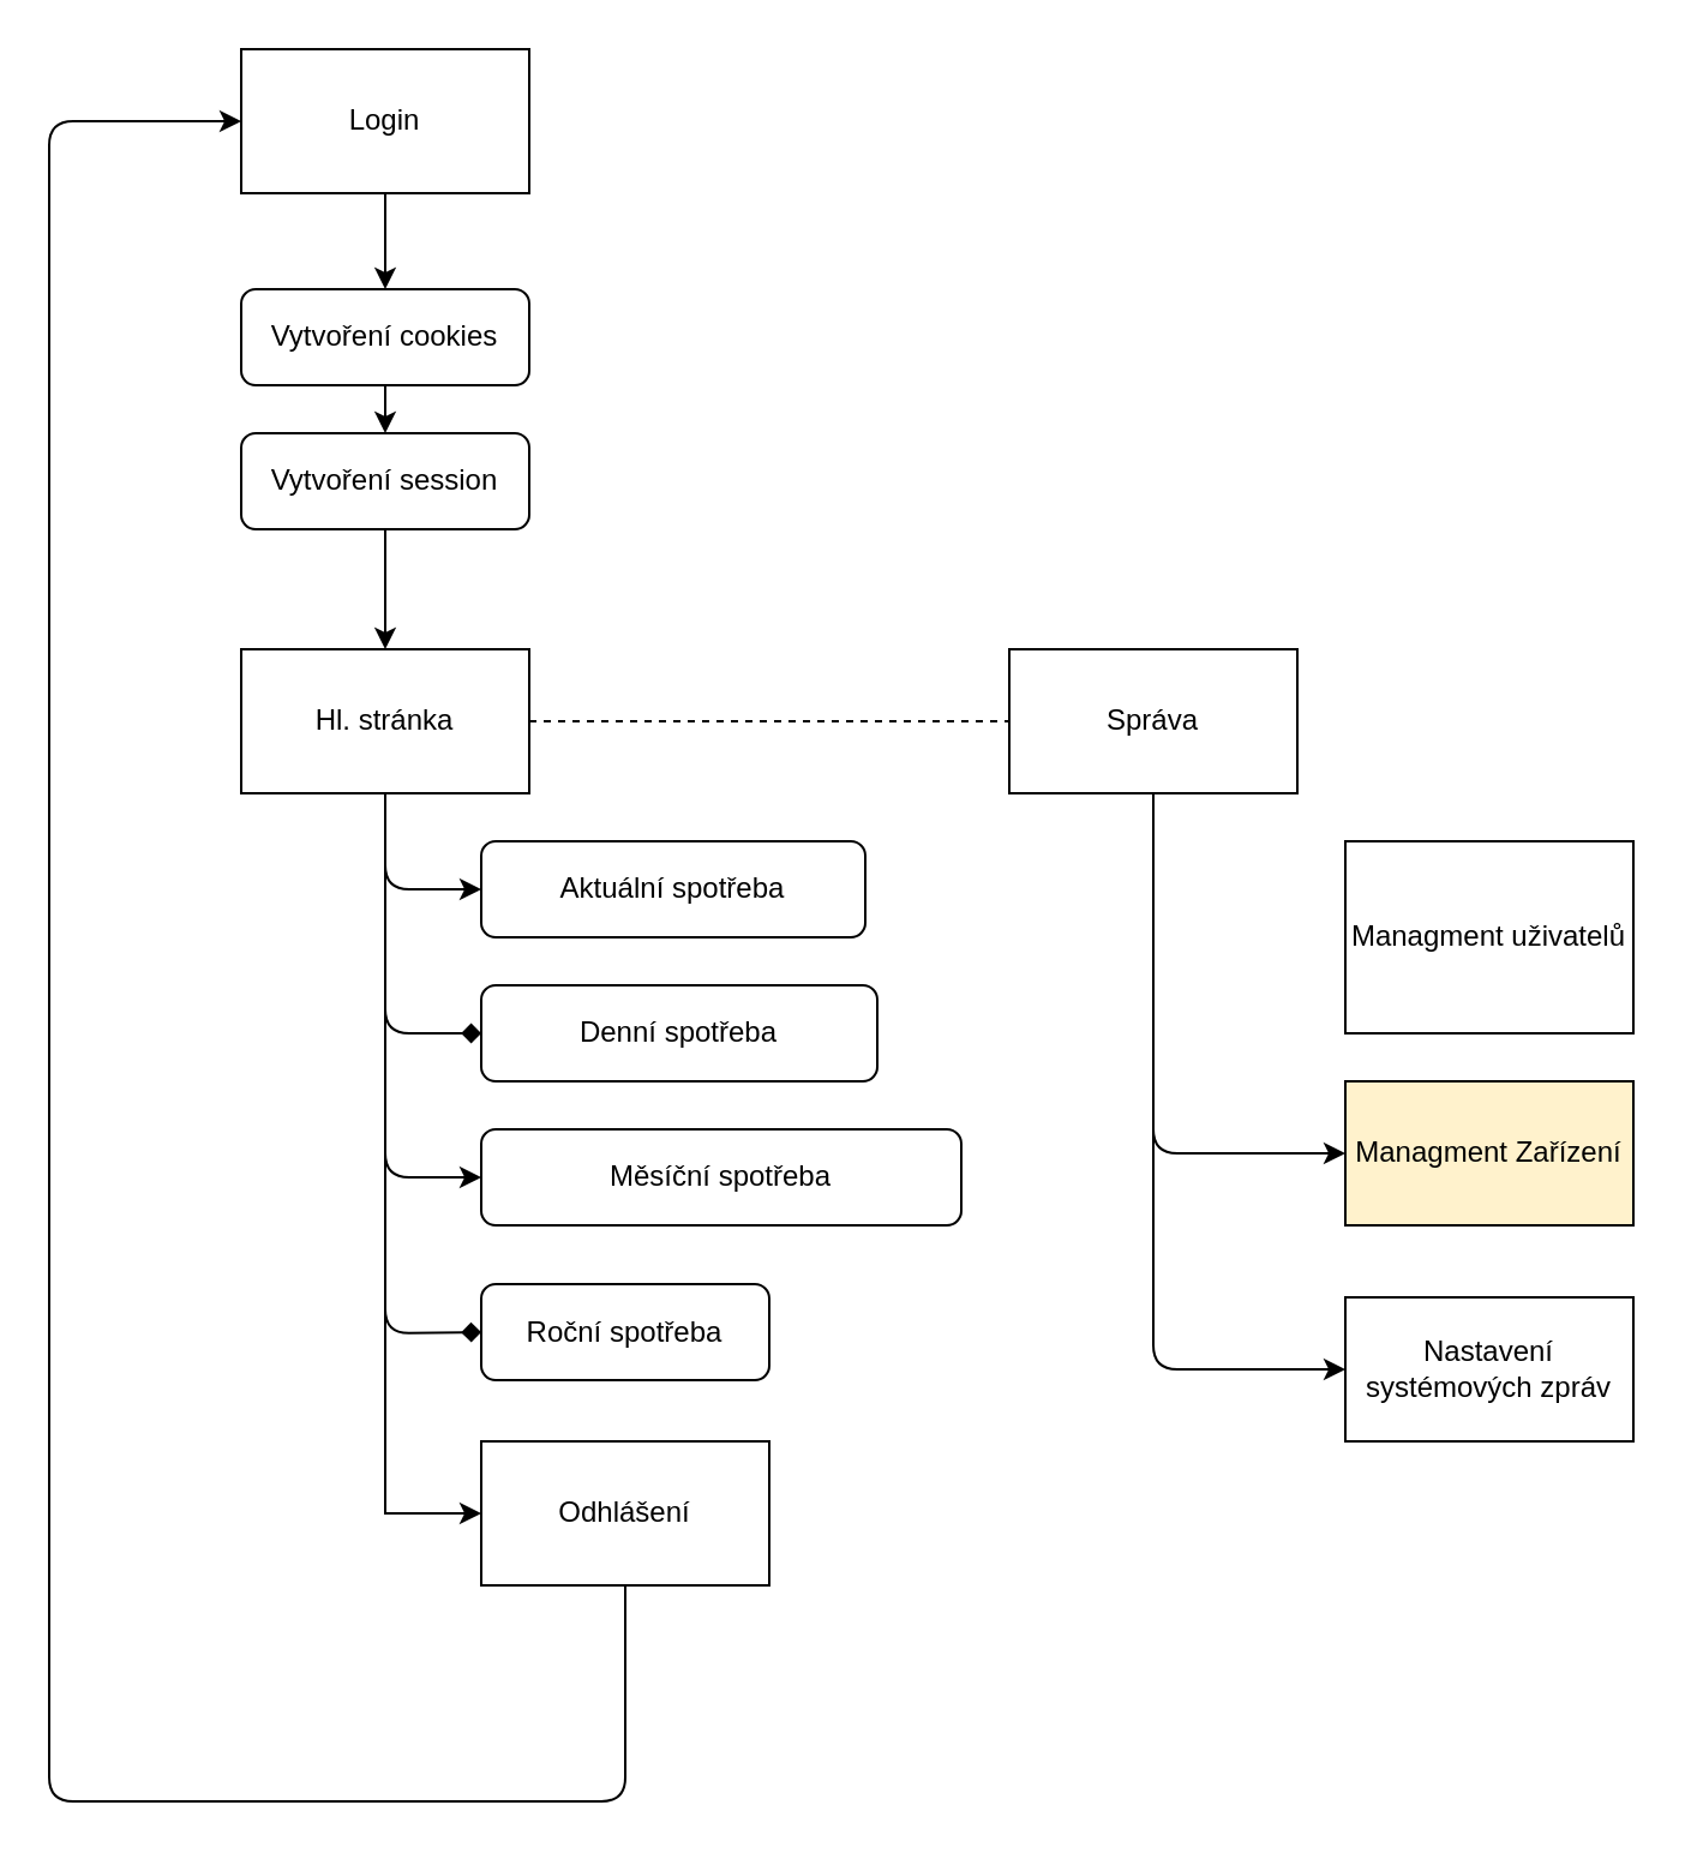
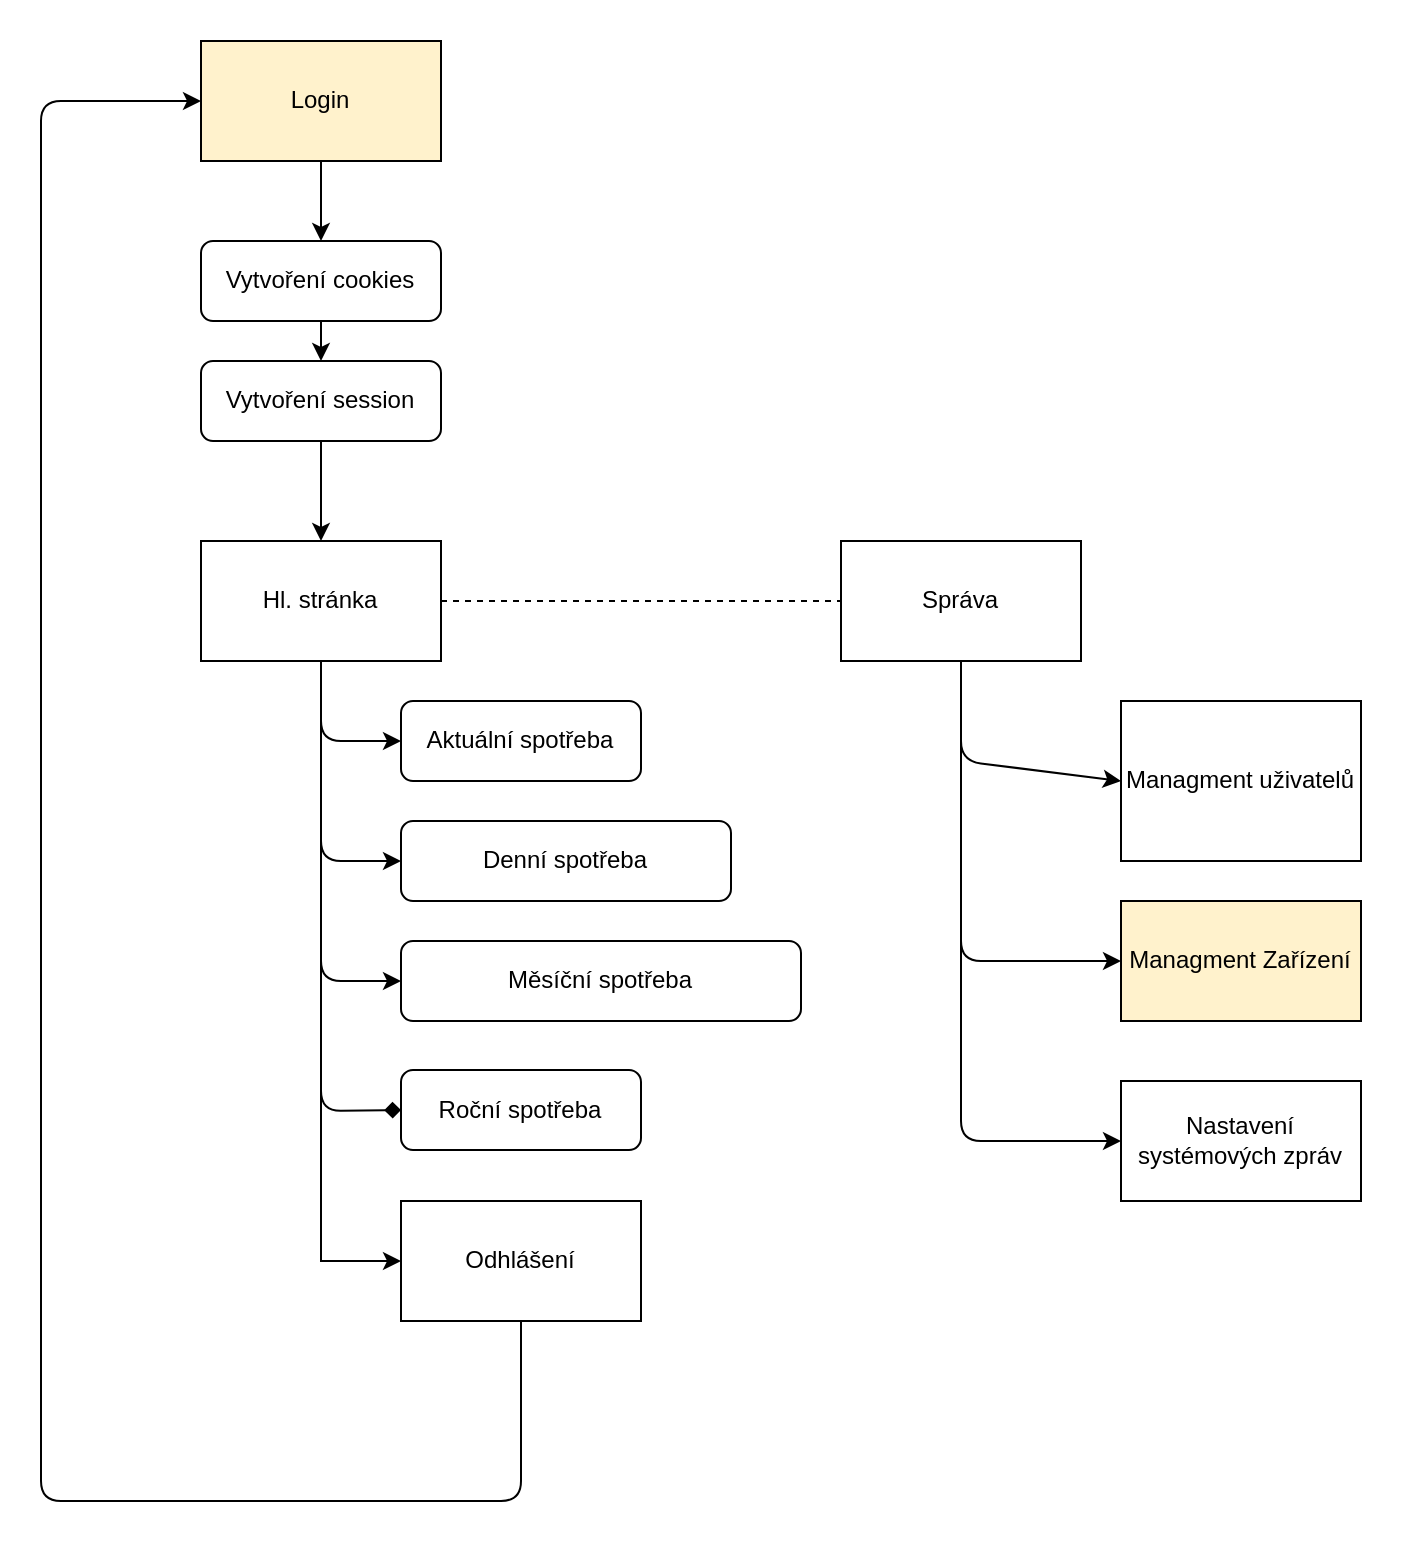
- <mxCell id="12" value="Login" style="rounded=0;whiteSpace=wrap;html=1;" vertex="1" parent="1"><mxGeometry x="100" y="20" width="120" height="60" as="geometry" /></mxCell>
+ <mxCell id="12" value="Login" style="rounded=0;whiteSpace=wrap;html=1;fillColor=#fff2cc;" vertex="1" parent="1"><mxGeometry x="100" y="20" width="120" height="60" as="geometry" /></mxCell>
- <mxCell id="18" value="Aktuální spotřeba" style="rounded=1;whiteSpace=wrap;html=1;" vertex="1" parent="1"><mxGeometry x="200" y="350" width="160" height="40" as="geometry" /></mxCell>
+ <mxCell id="18" value="Aktuální spotřeba" style="rounded=1;whiteSpace=wrap;html=1;" vertex="1" parent="1"><mxGeometry x="200" y="350" width="120" height="40" as="geometry" /></mxCell>
+ <mxCell id="8" value="" style="endArrow=classic;html=1;entryX=0;entryY=0.5;entryDx=0;entryDy=0;exitX=0.5;exitY=1;exitDx=0;exitDy=0;" edge="1" parent="1" source="4" target="5"><mxGeometry width="50" height="50" relative="1" as="geometry"><mxPoint x="480" y="380" as="sourcePoint" /><mxPoint x="390" y="440" as="targetPoint" /><Array as="points"><mxPoint x="480" y="380" /></Array></mxGeometry></mxCell>
- <mxCell id="25" value="" style="endArrow=diamond;html=1;entryX=0;entryY=0.5;entryDx=0;entryDy=0;exitX=0.5;exitY=1;exitDx=0;exitDy=0;" edge="1" parent="1" source="3" target="20"><mxGeometry width="50" height="50" relative="1" as="geometry"><mxPoint x="330" y="450" as="sourcePoint" /><mxPoint x="380" y="400" as="targetPoint" /><Array as="points"><mxPoint x="160" y="430" /></Array></mxGeometry></mxCell>
+ <mxCell id="25" value="" style="endArrow=classic;html=1;entryX=0;entryY=0.5;entryDx=0;entryDy=0;exitX=0.5;exitY=1;exitDx=0;exitDy=0;" edge="1" parent="1" source="3" target="20"><mxGeometry width="50" height="50" relative="1" as="geometry"><mxPoint x="330" y="450" as="sourcePoint" /><mxPoint x="380" y="400" as="targetPoint" /><Array as="points"><mxPoint x="160" y="430" /></Array></mxGeometry></mxCell>
